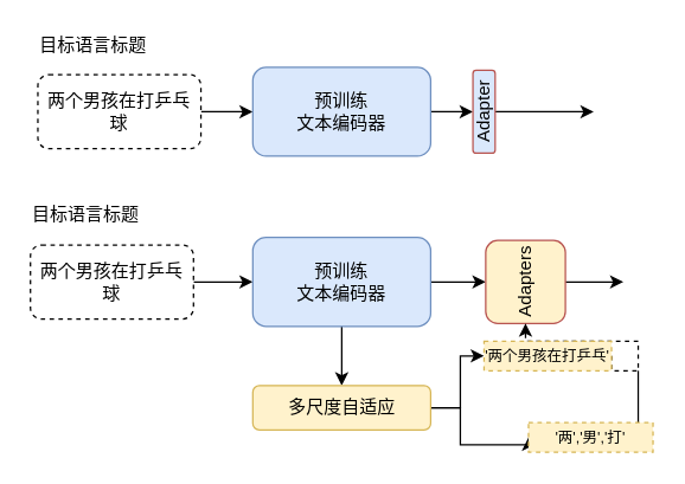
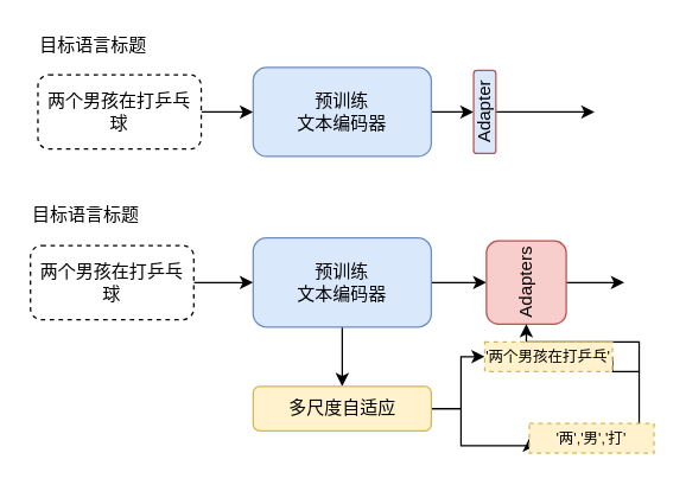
- <mxCell id="18" value="Adapters" style="rounded=1;whiteSpace=wrap;html=1;fillColor=#fff2cc;strokeColor=#b85450;rotation=-90;" vertex="1" parent="1"><mxGeometry x="326" y="163.13" width="56" height="53.75" as="geometry" /></mxCell>
+ <mxCell id="18" value="Adapters" style="rounded=1;whiteSpace=wrap;html=1;fillColor=#f8cecc;strokeColor=#b85450;rotation=-90;" vertex="1" parent="1"><mxGeometry x="326" y="163.13" width="56" height="53.75" as="geometry" /></mxCell>
- <mxCell id="25" style="edgeStyle=orthogonalEdgeStyle;rounded=0;orthogonalLoop=1;jettySize=auto;html=1;entryX=0;entryY=0.5;entryDx=0;entryDy=0;exitX=1;exitY=0.5;exitDx=0;exitDy=0;dashed=1;" edge="1" parent="1" source="26" target="18"><mxGeometry relative="1" as="geometry"><mxPoint x="430" y="250" as="targetPoint" /><Array as="points"><mxPoint x="430" y="250" /><mxPoint x="430" y="230" /><mxPoint x="354" y="230" /></Array></mxGeometry></mxCell>
+ <mxCell id="25" style="edgeStyle=orthogonalEdgeStyle;rounded=0;orthogonalLoop=1;jettySize=auto;html=1;entryX=0;entryY=0.5;entryDx=0;entryDy=0;exitX=1;exitY=0.5;exitDx=0;exitDy=0;" edge="1" parent="1" source="26" target="18"><mxGeometry relative="1" as="geometry"><mxPoint x="430" y="250" as="targetPoint" /><Array as="points"><mxPoint x="430" y="250" /><mxPoint x="430" y="230" /><mxPoint x="354" y="230" /></Array></mxGeometry></mxCell>
